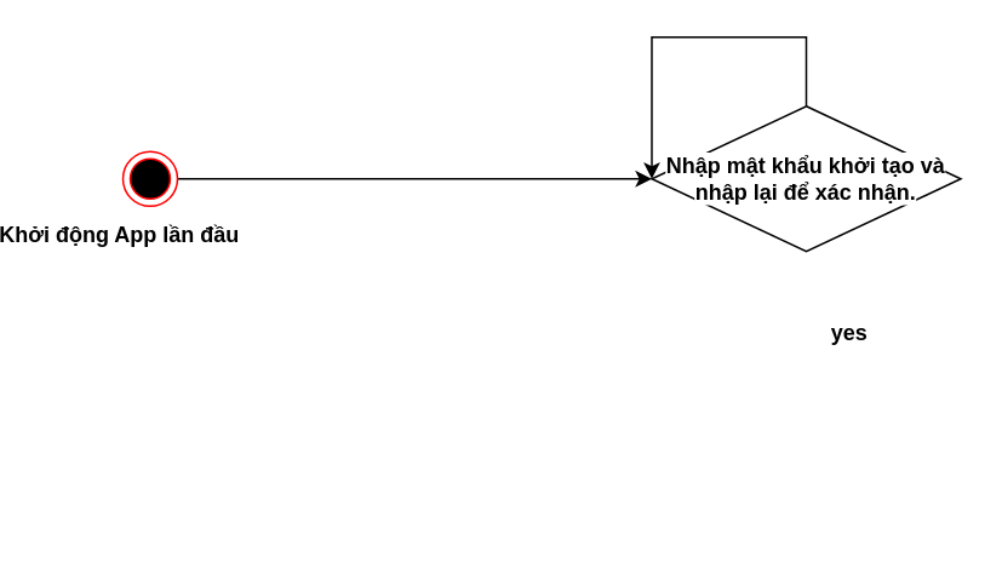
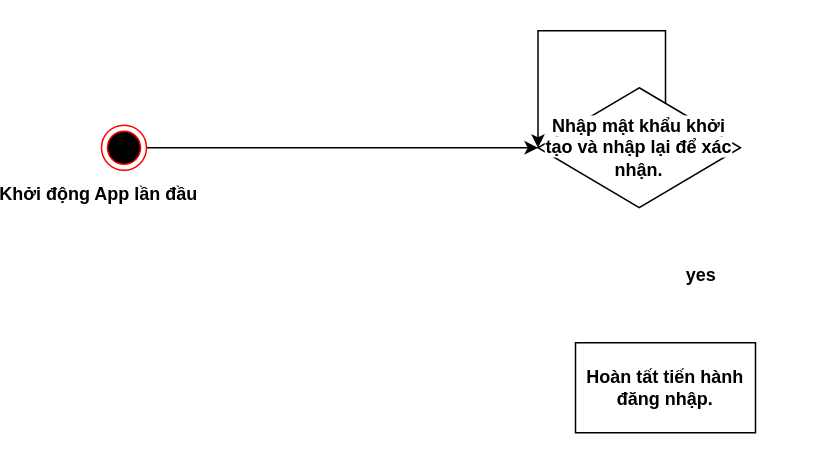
- <mxCell id="6" value="&lt;meta charset=&quot;utf-8&quot;&gt;&lt;span style=&quot;color: rgb(0, 0, 0); font-family: helvetica; font-size: 12px; font-style: normal; letter-spacing: normal; text-align: center; text-indent: 0px; text-transform: none; word-spacing: 0px; background-color: rgb(255, 255, 255); display: inline; float: none;&quot;&gt;Nhập mật khẩu khởi tạo và nhập lại để xác nhận.&lt;/span&gt;" style="rhombus;whiteSpace=wrap;html=1;fillColor=none;gradientColor=none;fontStyle=1" vertex="1" parent="1"><mxGeometry x="351" y="58" width="170" height="80" as="geometry" /></mxCell>
+ <mxCell id="6" value="&lt;meta charset=&quot;utf-8&quot;&gt;&lt;span style=&quot;color: rgb(0, 0, 0); font-family: helvetica; font-size: 12px; font-style: normal; letter-spacing: normal; text-align: center; text-indent: 0px; text-transform: none; word-spacing: 0px; background-color: rgb(255, 255, 255); display: inline; float: none;&quot;&gt;Nhập mật khẩu khởi tạo và nhập lại để xác nhận.&lt;/span&gt;" style="rhombus;whiteSpace=wrap;html=1;fillColor=none;gradientColor=none;fontStyle=1" vertex="1" parent="1"><mxGeometry x="351" y="58" width="135" height="80" as="geometry" /></mxCell>
+ <mxCell id="7" value="&lt;b&gt;Hoàn tất tiến hành đăng nhập.&lt;/b&gt;" style="whiteSpace=wrap;html=1;fillColor=none;" vertex="1" parent="1"><mxGeometry x="376" y="228" width="120" height="60" as="geometry" /></mxCell>
